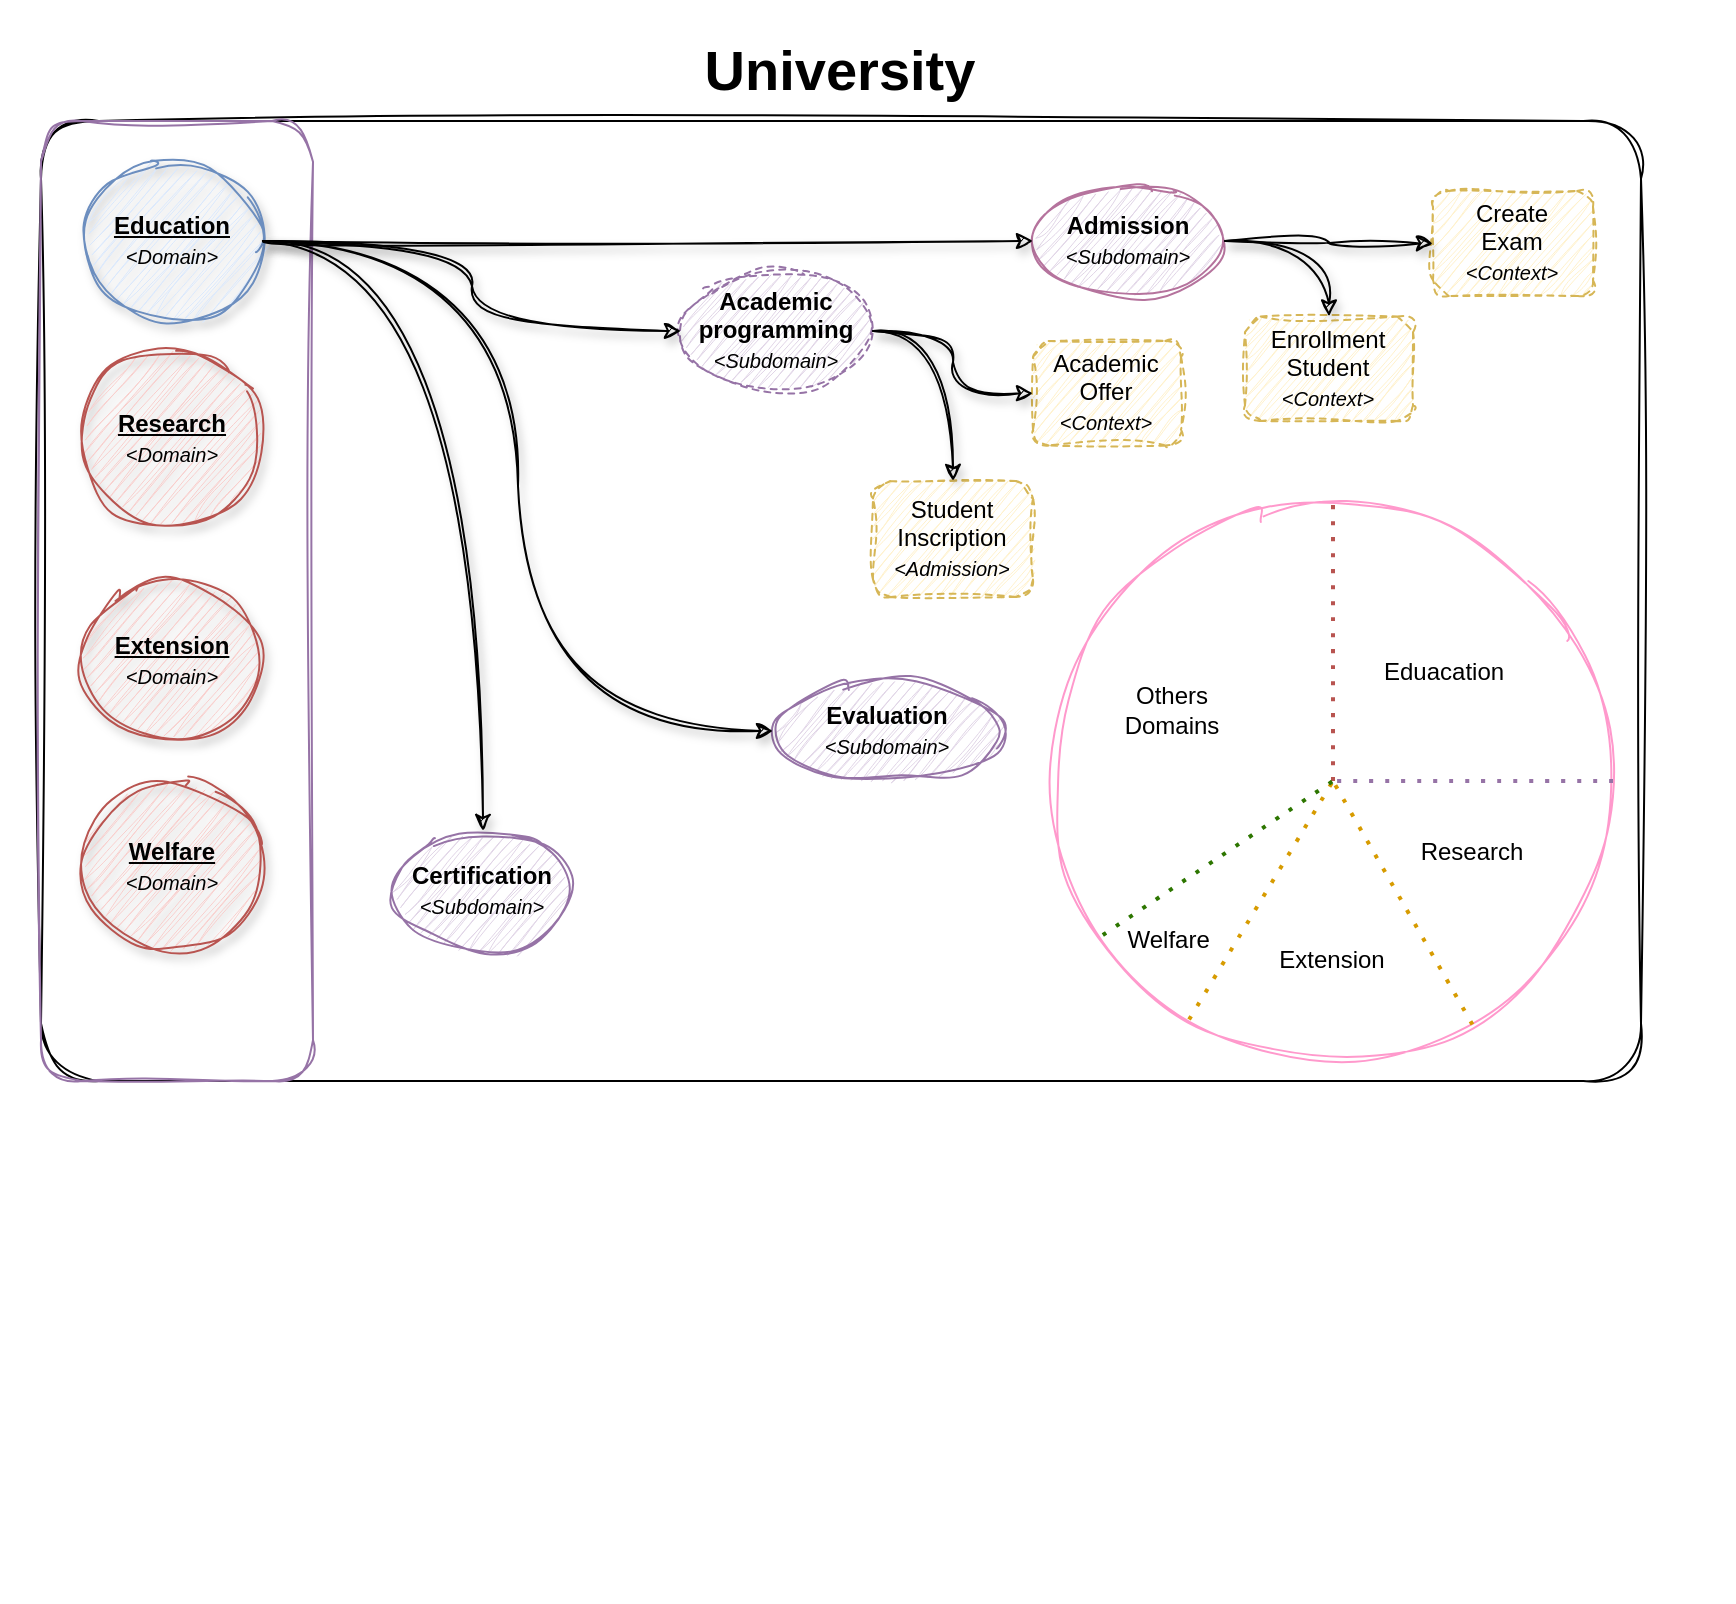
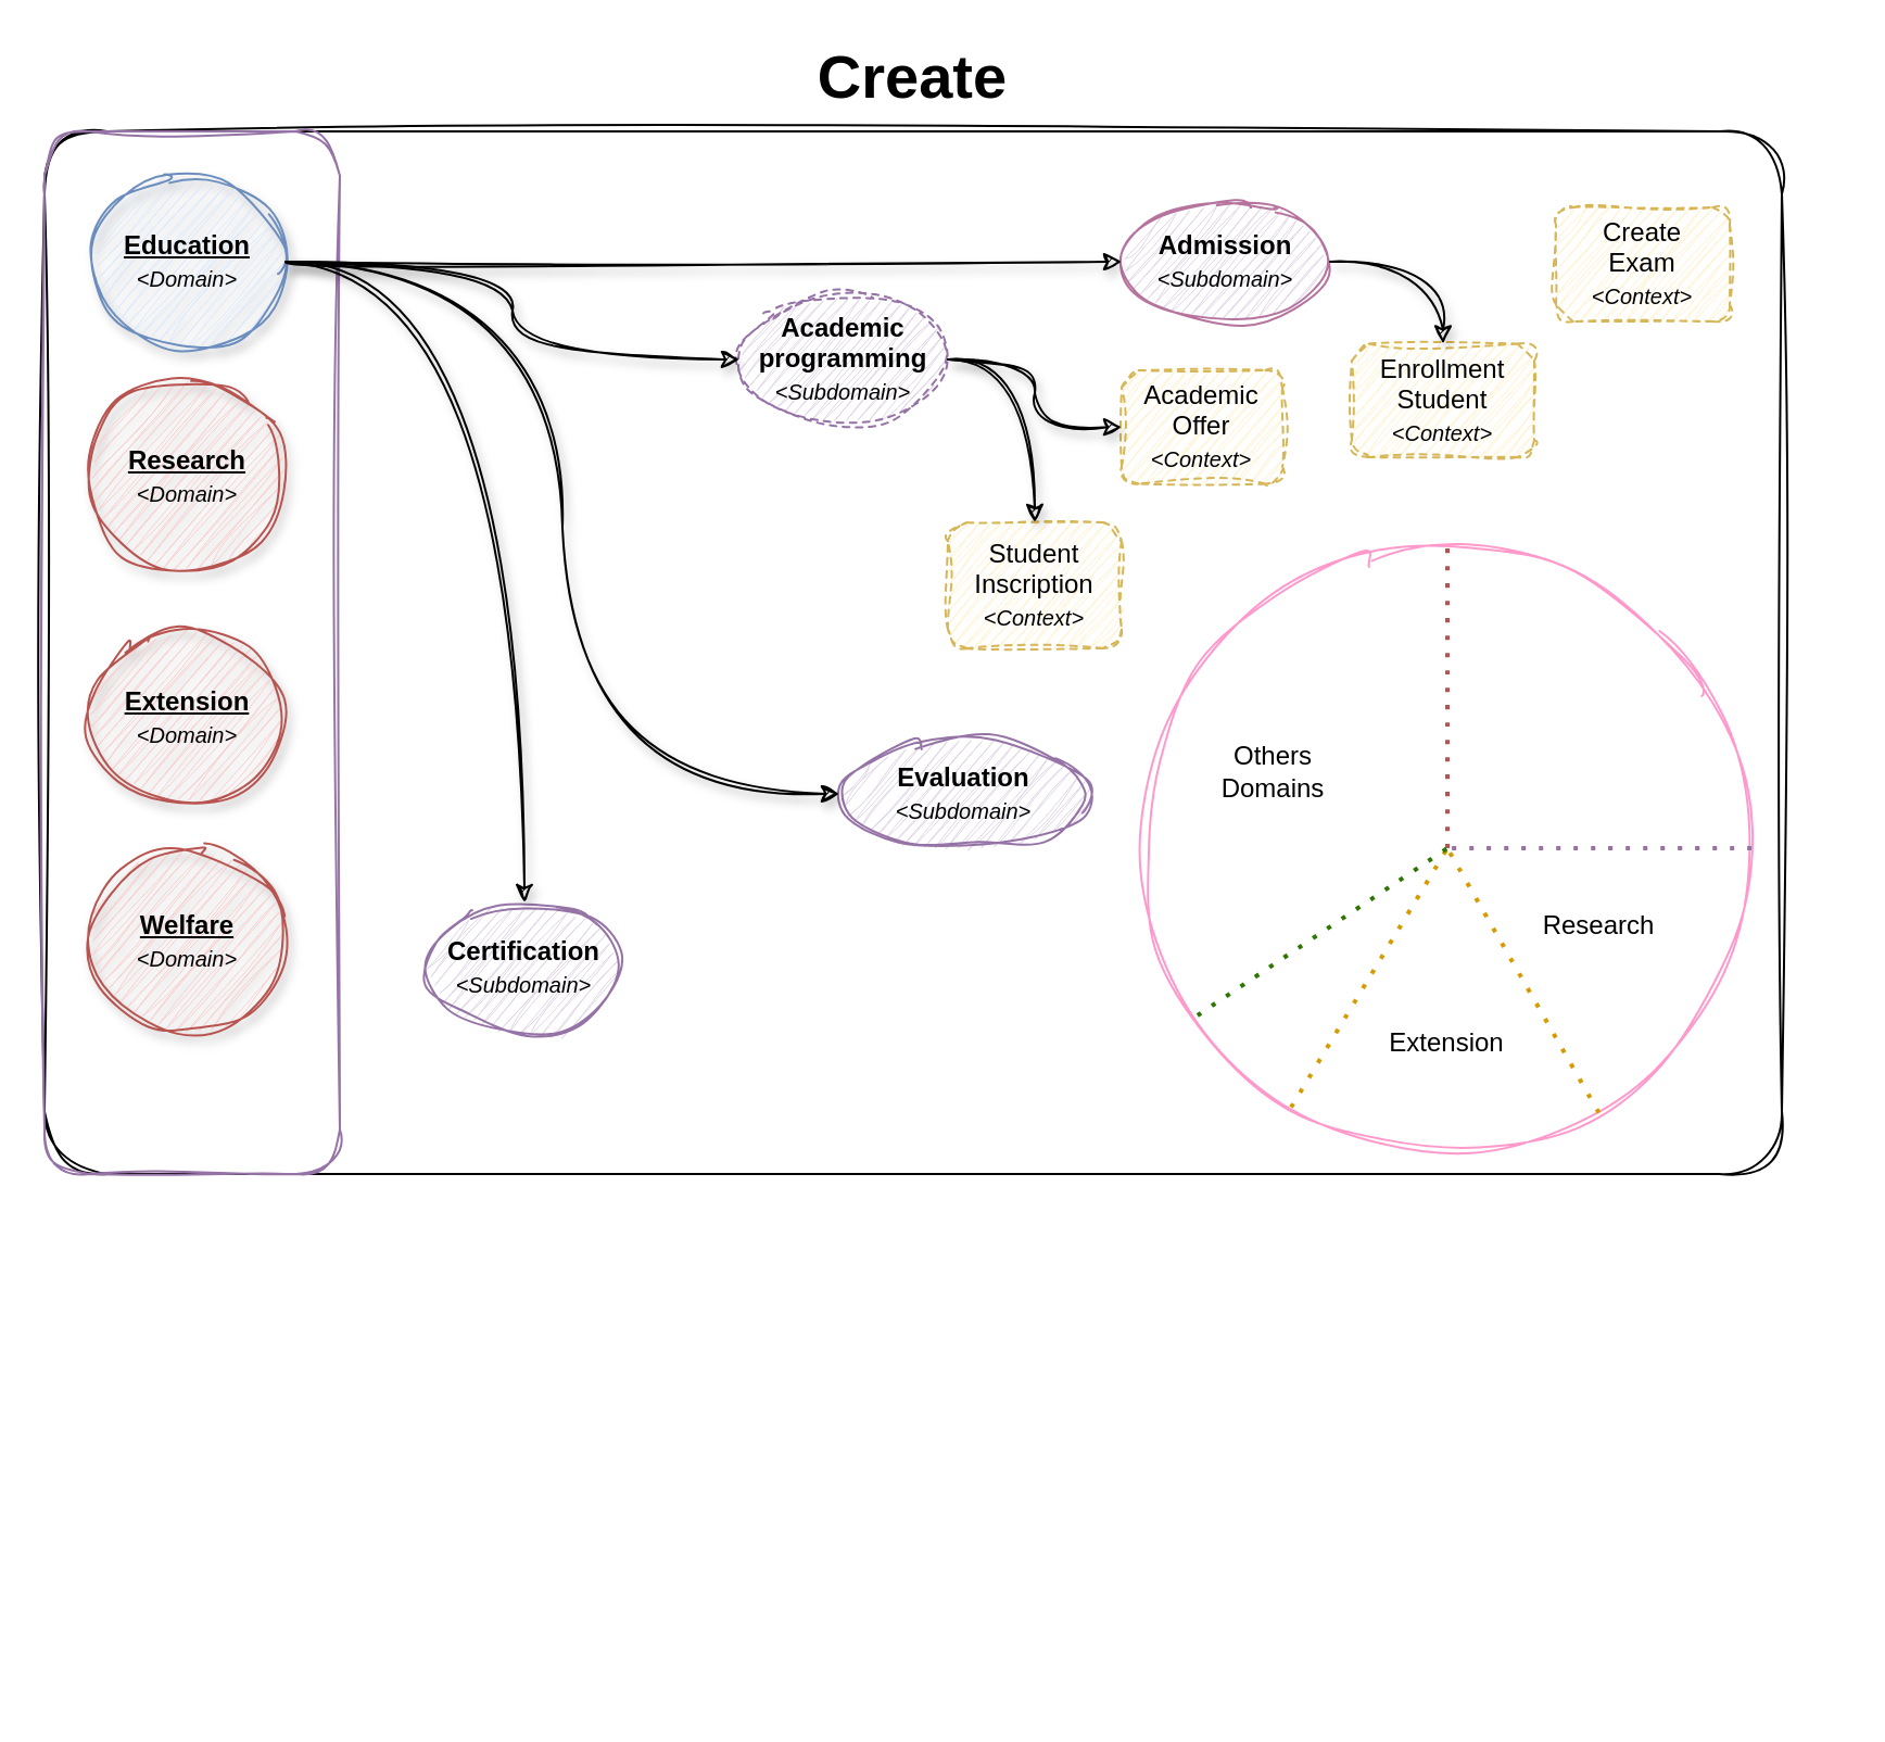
- <mxCell id="37" value="University" style="text;html=1;strokeColor=none;fillColor=none;align=center;verticalAlign=middle;whiteSpace=wrap;rounded=0;fontStyle=1;fontSize=28;" parent="1" vertex="1"><mxGeometry x="210" y="20" width="420" height="30" as="geometry" /></mxCell>
+ <mxCell id="37" value="Create" style="text;html=1;strokeColor=none;fillColor=none;align=center;verticalAlign=middle;whiteSpace=wrap;rounded=0;fontStyle=1;fontSize=28;" parent="1" vertex="1"><mxGeometry x="210" y="20" width="420" height="30" as="geometry" /></mxCell>
- <mxCell id="35" value="" style="endArrow=classic;html=1;rounded=0;fontSize=10;curved=1;entryX=0;entryY=0.5;entryDx=0;entryDy=0;exitX=1;exitY=0.5;exitDx=0;exitDy=0;edgeStyle=orthogonalEdgeStyle;sketch=1;curveFitting=1;jiggle=2;shadow=1;" parent="1" source="8" target="28" edge="1"><mxGeometry width="50" height="50" relative="1" as="geometry"><mxPoint x="366" y="340" as="sourcePoint" /><mxPoint x="416" y="290" as="targetPoint" /></mxGeometry></mxCell>
- <mxCell id="26" value="Student&lt;br&gt;Inscription&lt;br&gt;&lt;i style=&quot;font-size: 10px;&quot;&gt;&amp;lt;Admission&amp;gt;&lt;/i&gt;" style="rounded=1;whiteSpace=wrap;html=1;fillColor=#fff2cc;strokeColor=#d6b656;sketch=1;curveFitting=1;jiggle=2;dashed=1;" parent="1" vertex="1"><mxGeometry x="436" y="240" width="80" height="58" as="geometry" /></mxCell>
+ <mxCell id="26" value="Student&lt;br&gt;Inscription&lt;br&gt;&lt;i style=&quot;font-size: 10px;&quot;&gt;&amp;lt;Context&amp;gt;&lt;/i&gt;" style="rounded=1;whiteSpace=wrap;html=1;fillColor=#fff2cc;strokeColor=#d6b656;sketch=1;curveFitting=1;jiggle=2;dashed=1;" parent="1" vertex="1"><mxGeometry x="436" y="240" width="80" height="58" as="geometry" /></mxCell>
- <mxCell id="21" value="Eduacation" style="text;strokeColor=none;fillColor=none;align=left;verticalAlign=middle;spacingLeft=4;spacingRight=4;overflow=hidden;points=[[0,0.5],[1,0.5]];portConstraint=eastwest;rotatable=0;whiteSpace=wrap;html=1;" parent="14" vertex="1"><mxGeometry x="160" y="71" width="80" height="30" as="geometry" /></mxCell>
- <mxCell id="24" value="Welfare&amp;nbsp;" style="text;html=1;strokeColor=none;fillColor=none;align=center;verticalAlign=middle;whiteSpace=wrap;rounded=0;" parent="14" vertex="1"><mxGeometry x="30" y="200" width="60" height="40" as="geometry" /></mxCell>
